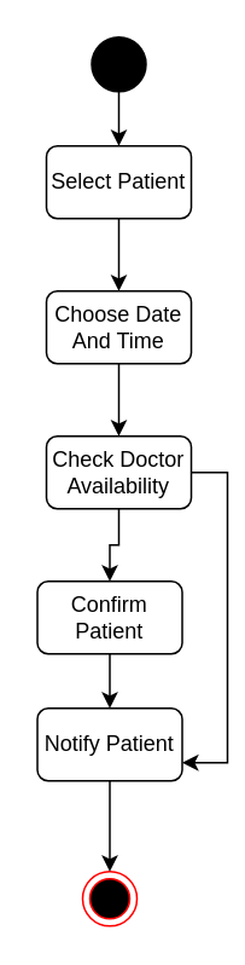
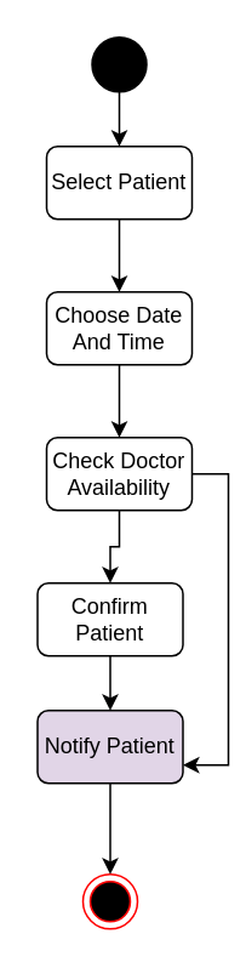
- <mxCell id="15" value="Notify Patient" style="rounded=1;whiteSpace=wrap;html=1;" vertex="1" parent="1"><mxGeometry x="20" y="390" width="80" height="40" as="geometry" /></mxCell>
+ <mxCell id="15" value="Notify Patient" style="rounded=1;whiteSpace=wrap;html=1;fillColor=#e1d5e7;" vertex="1" parent="1"><mxGeometry x="20" y="390" width="80" height="40" as="geometry" /></mxCell>
